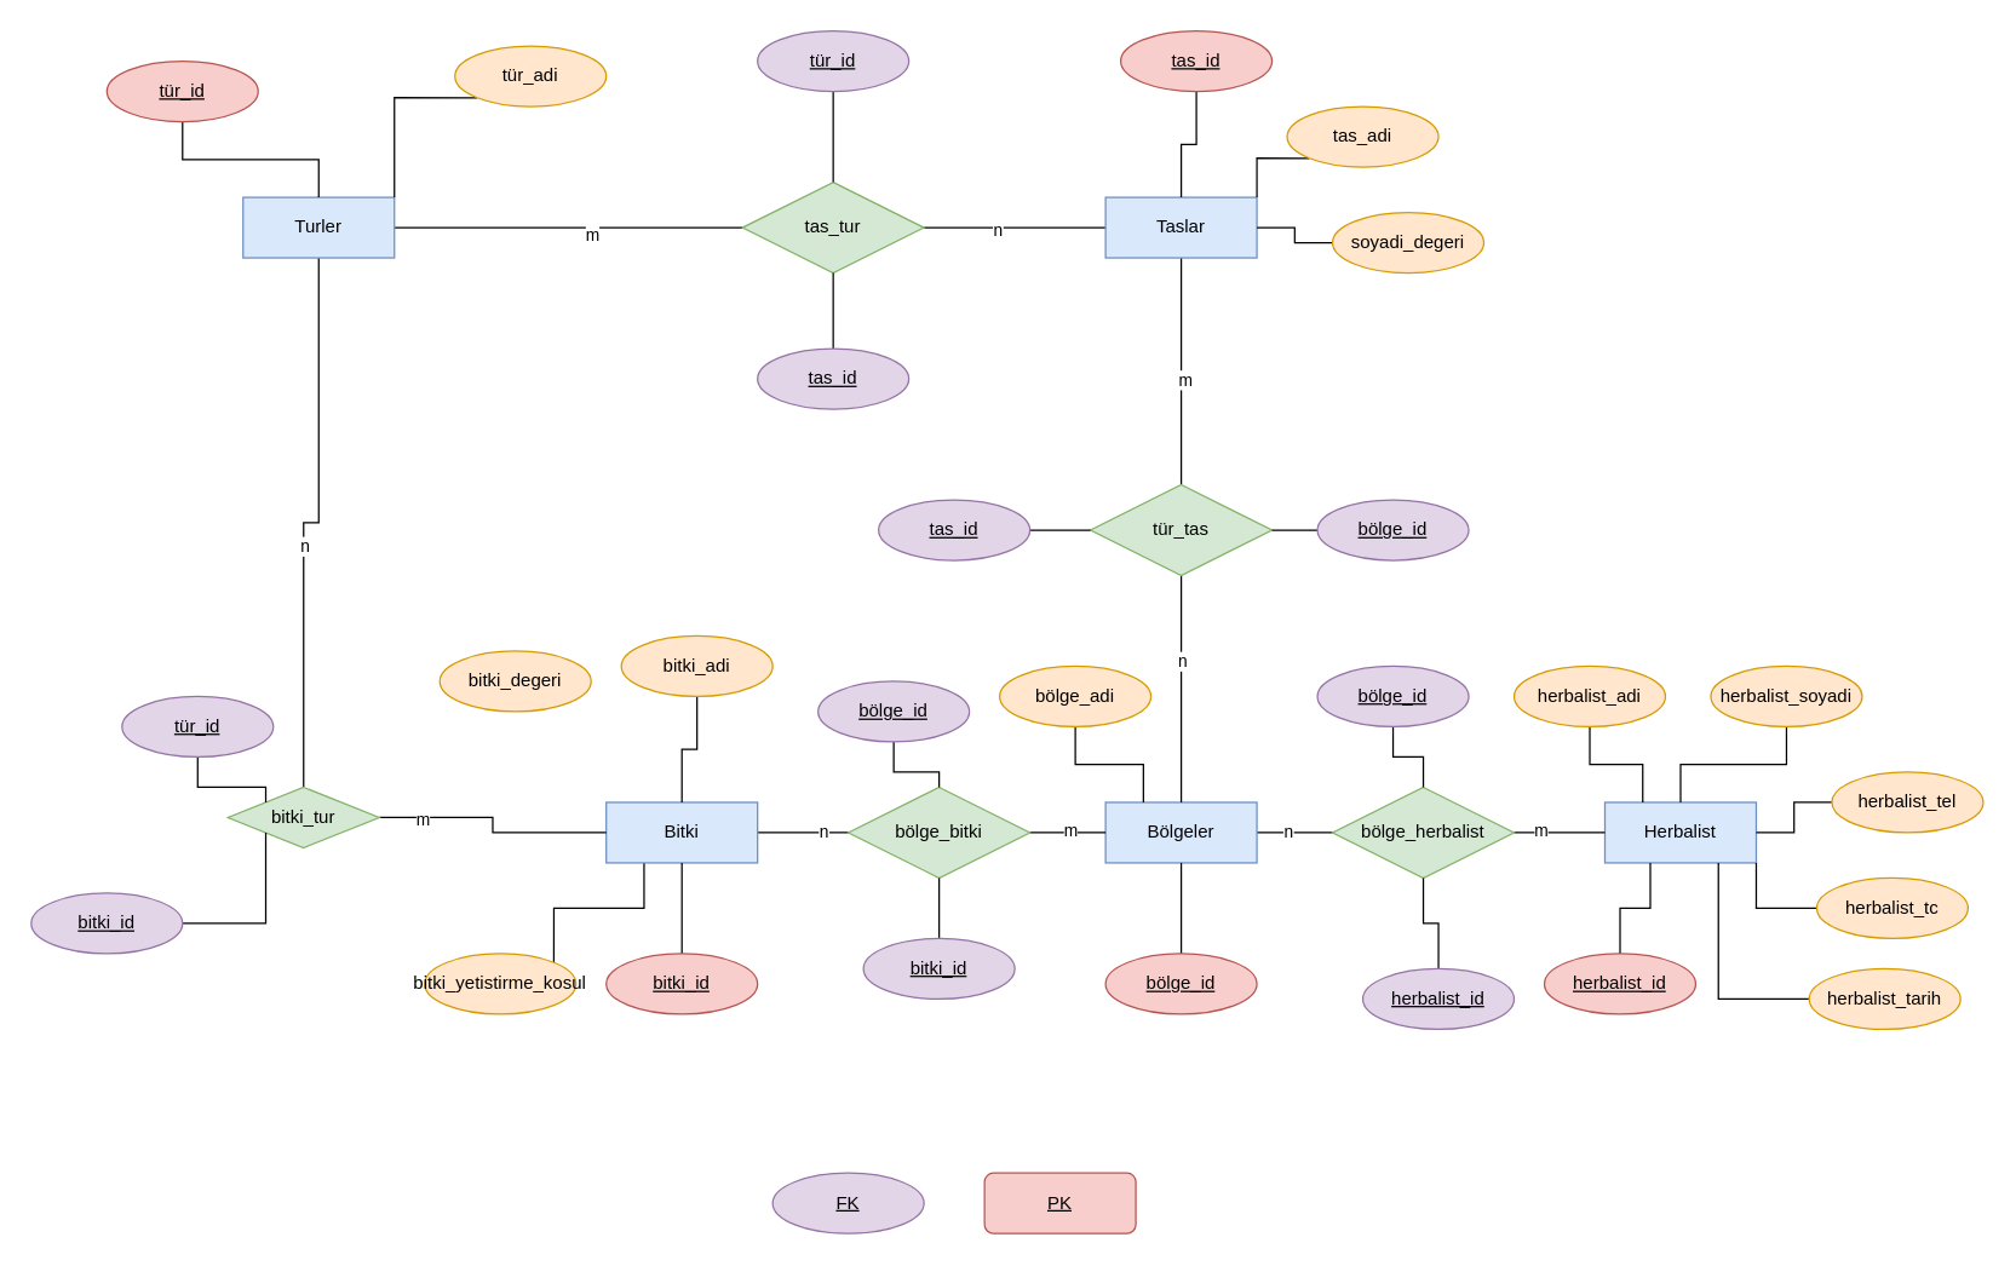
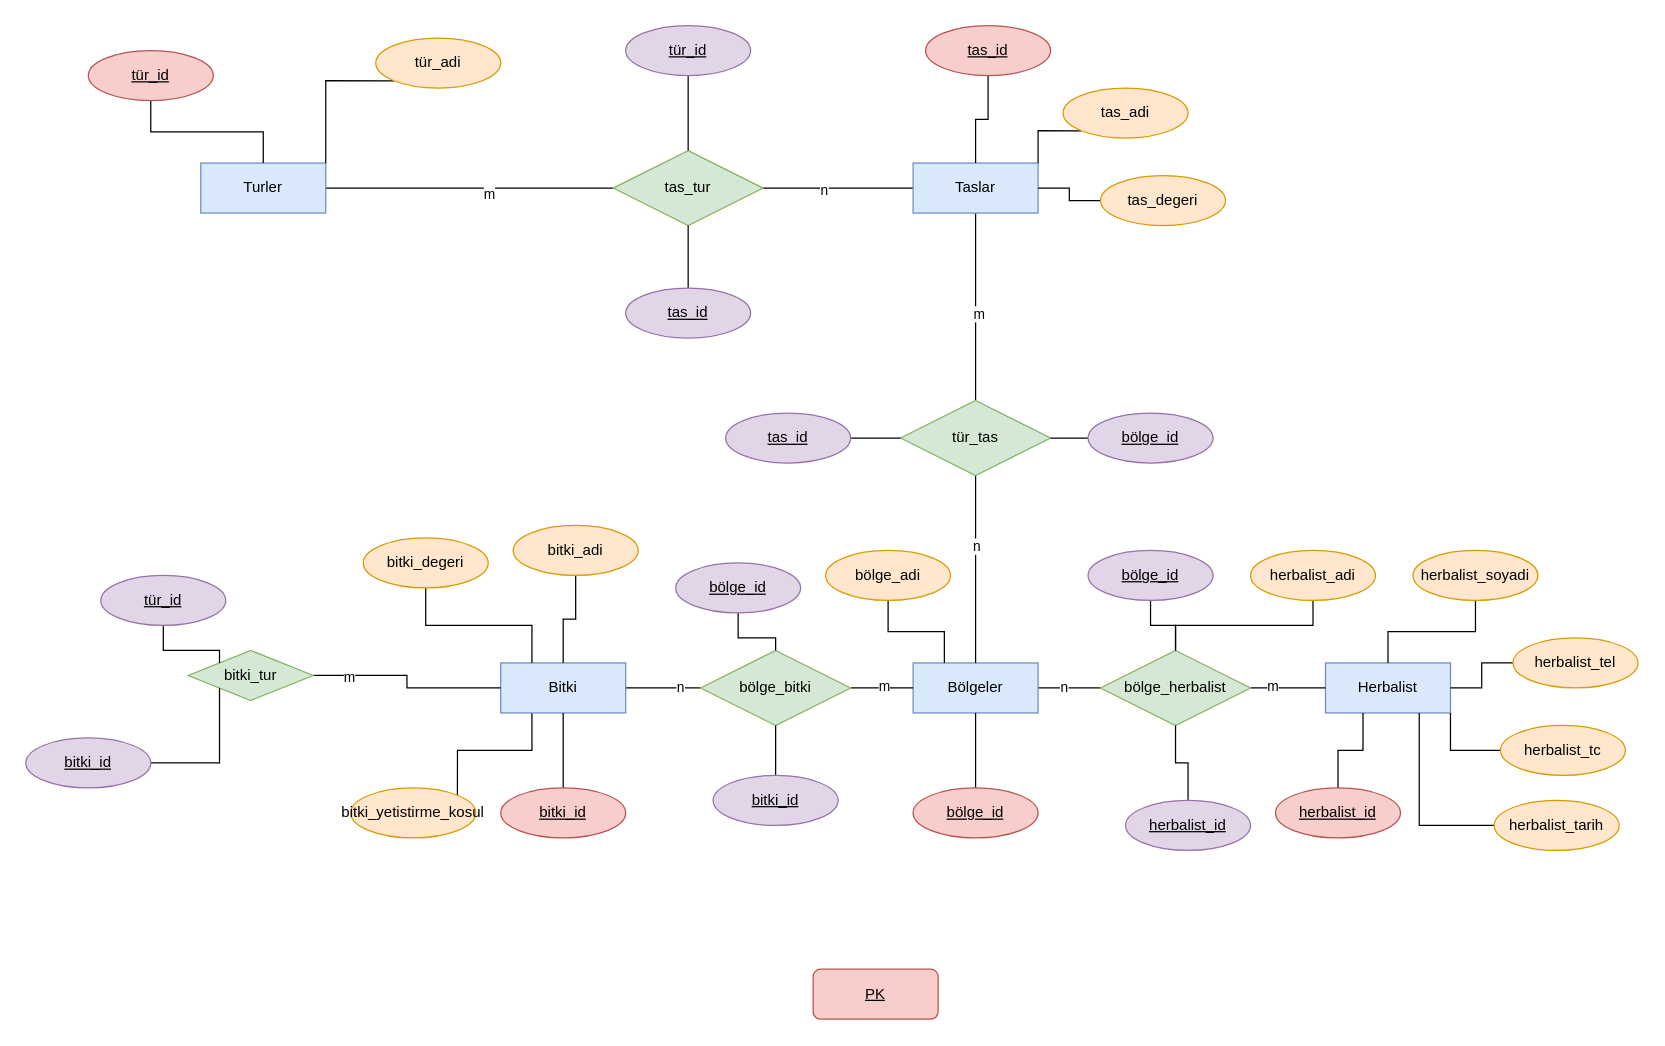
- <mxCell id="61" value="soyadi_degeri" style="ellipse;whiteSpace=wrap;html=1;align=center;fillColor=#ffe6cc;strokeColor=#d79b00;" vertex="1" parent="1"><mxGeometry x="880" y="140" width="100" height="40" as="geometry" /></mxCell>
+ <mxCell id="61" value="tas_degeri" style="ellipse;whiteSpace=wrap;html=1;align=center;fillColor=#ffe6cc;strokeColor=#d79b00;" vertex="1" parent="1"><mxGeometry x="880" y="140" width="100" height="40" as="geometry" /></mxCell>
- <mxCell id="30" style="edgeStyle=orthogonalEdgeStyle;rounded=0;orthogonalLoop=1;jettySize=auto;html=1;exitX=0.5;exitY=1;exitDx=0;exitDy=0;endArrow=none;endFill=0;" edge="1" parent="1" source="32" target="36"><mxGeometry relative="1" as="geometry" /></mxCell>
- <mxCell id="31" value="n" style="edgeLabel;html=1;align=center;verticalAlign=middle;resizable=0;points=[];" vertex="1" connectable="0" parent="30"><mxGeometry x="0.119" relative="1" as="geometry"><mxPoint y="-1" as="offset" /></mxGeometry></mxCell>
+ <mxCell id="47" style="edgeStyle=orthogonalEdgeStyle;rounded=0;orthogonalLoop=1;jettySize=auto;html=1;exitX=0.5;exitY=1;exitDx=0;exitDy=0;entryX=0.25;entryY=0;entryDx=0;entryDy=0;endArrow=none;endFill=0;" edge="1" parent="1" source="48" target="5"><mxGeometry relative="1" as="geometry" /></mxCell>
- <mxCell id="50" style="edgeStyle=orthogonalEdgeStyle;rounded=0;orthogonalLoop=1;jettySize=auto;html=1;exitX=0.5;exitY=1;exitDx=0;exitDy=0;entryX=0.25;entryY=0;entryDx=0;entryDy=0;endArrow=none;endFill=0;" edge="1" parent="1" source="51" target="6"><mxGeometry relative="1" as="geometry" /></mxCell>
+ <mxCell id="50" style="edgeStyle=orthogonalEdgeStyle;rounded=0;orthogonalLoop=1;jettySize=auto;html=1;exitX=0.5;exitY=1;exitDx=0;exitDy=0;endArrow=none;endFill=0;" edge="1" parent="1" source="51" target="12"><mxGeometry relative="1" as="geometry" /></mxCell>
- <mxCell id="84" value="FK" style="ellipse;whiteSpace=wrap;html=1;align=center;fontStyle=4;fillColor=#e1d5e7;strokeColor=#9673a6;" vertex="1" parent="1"><mxGeometry x="510" y="775" width="100" height="40" as="geometry" /></mxCell>
